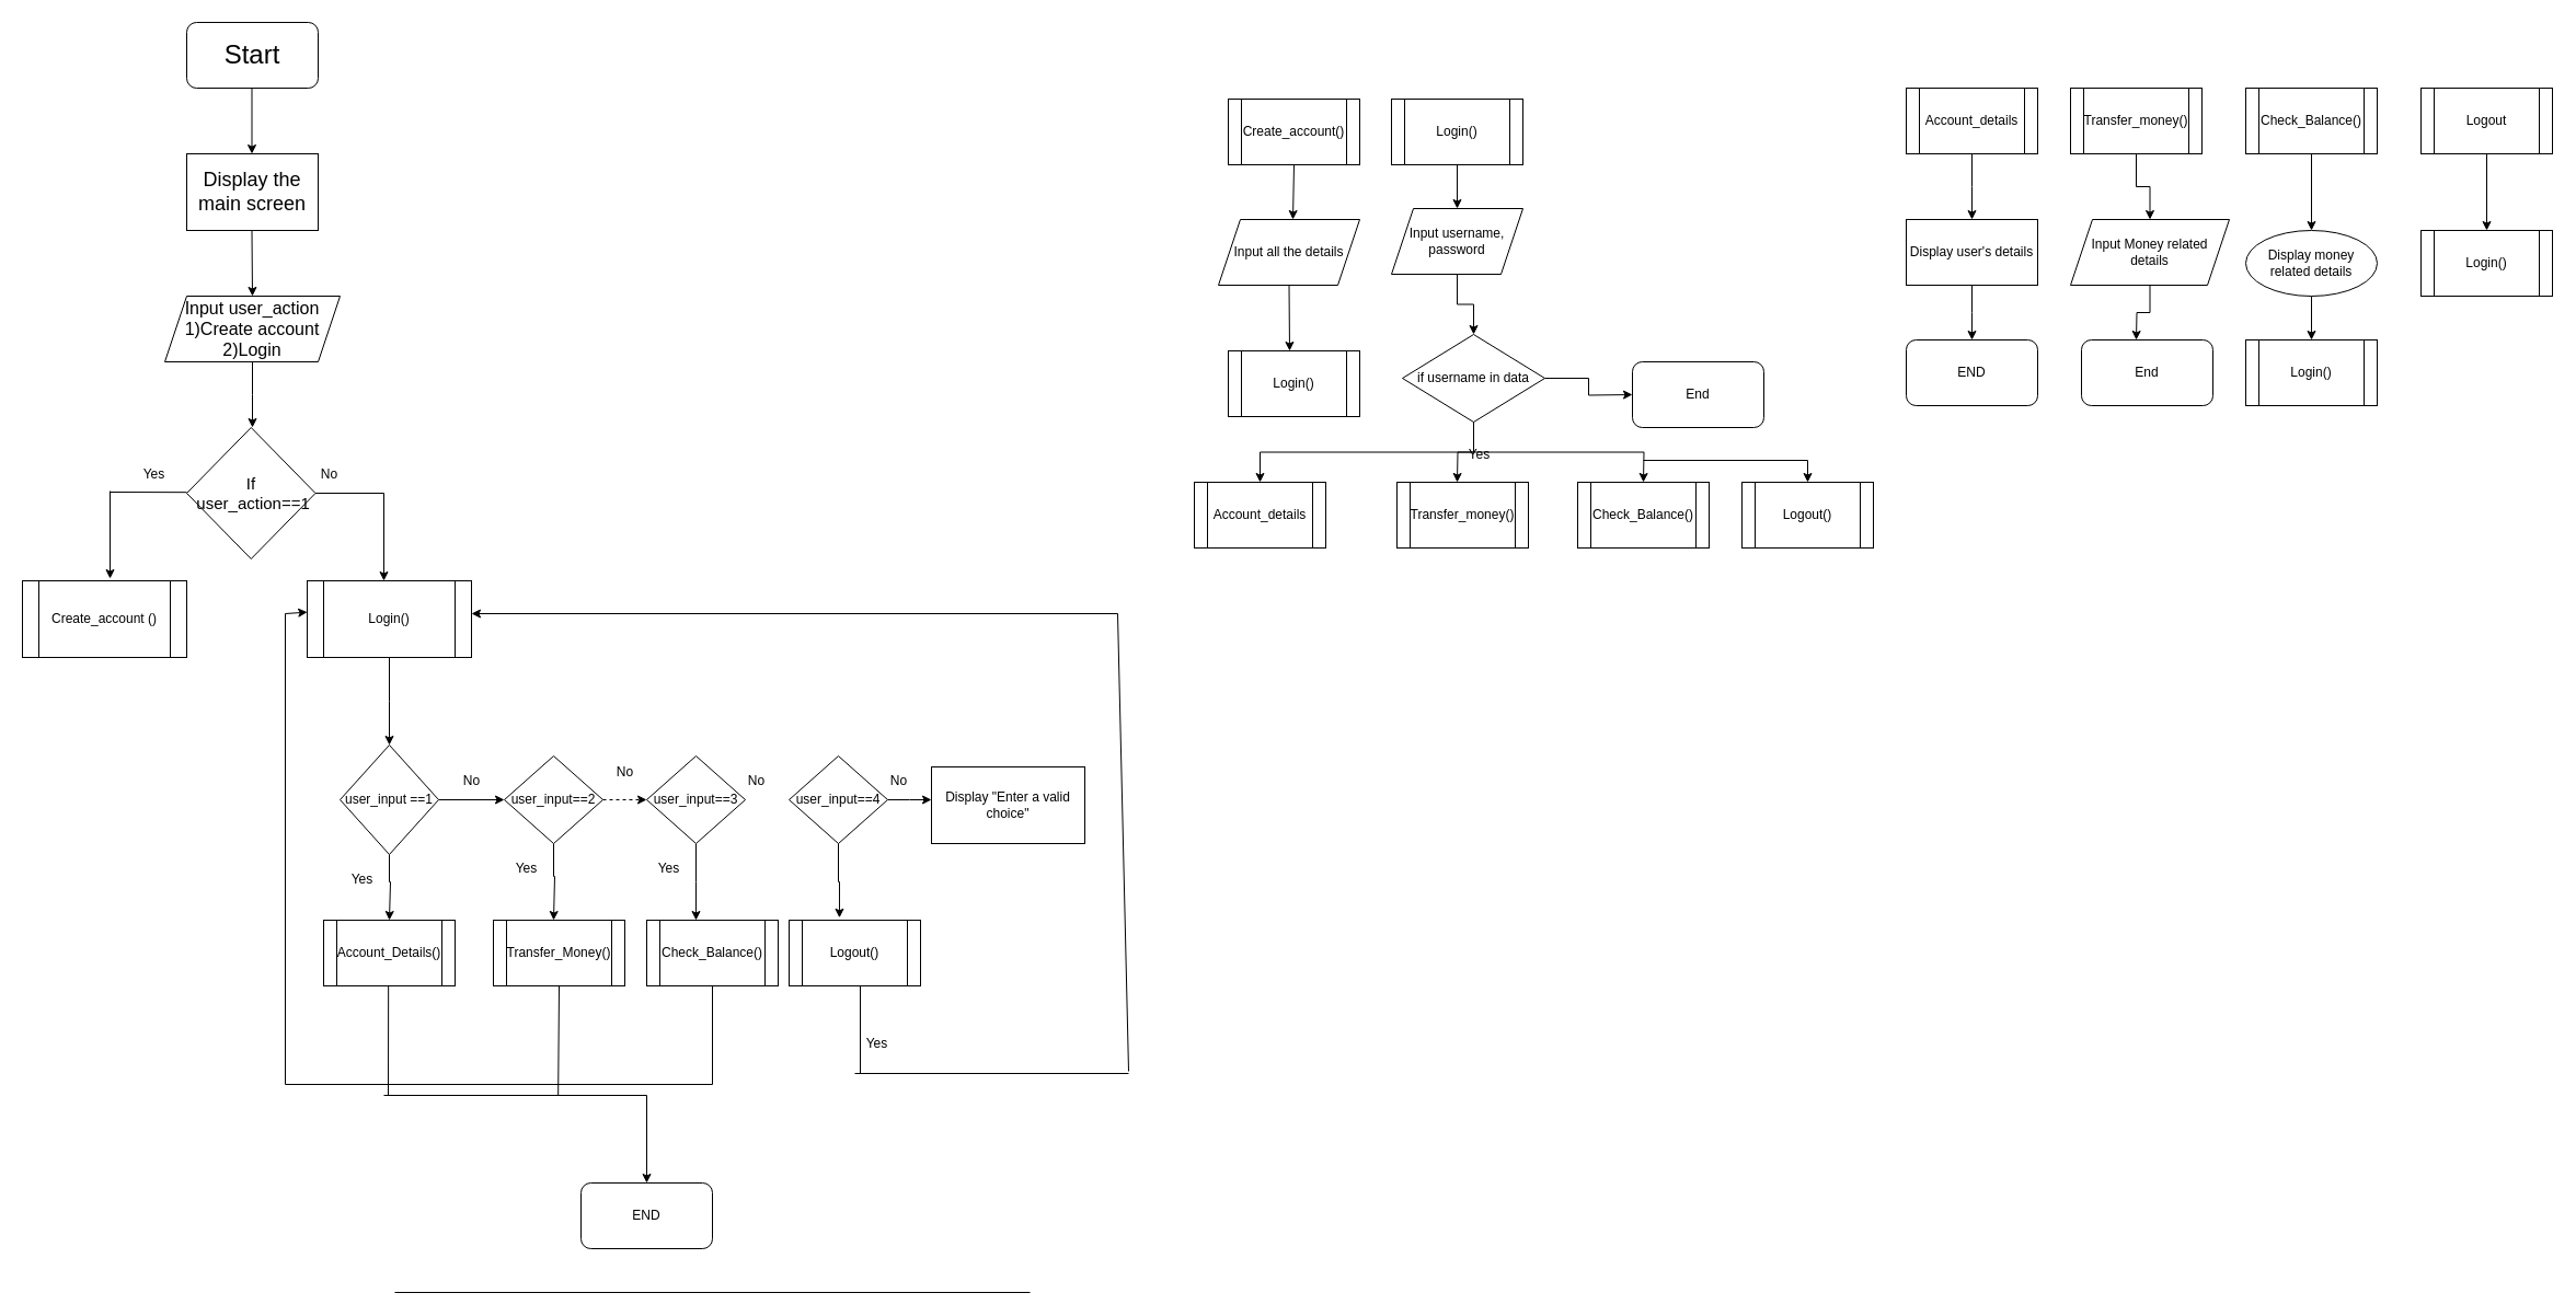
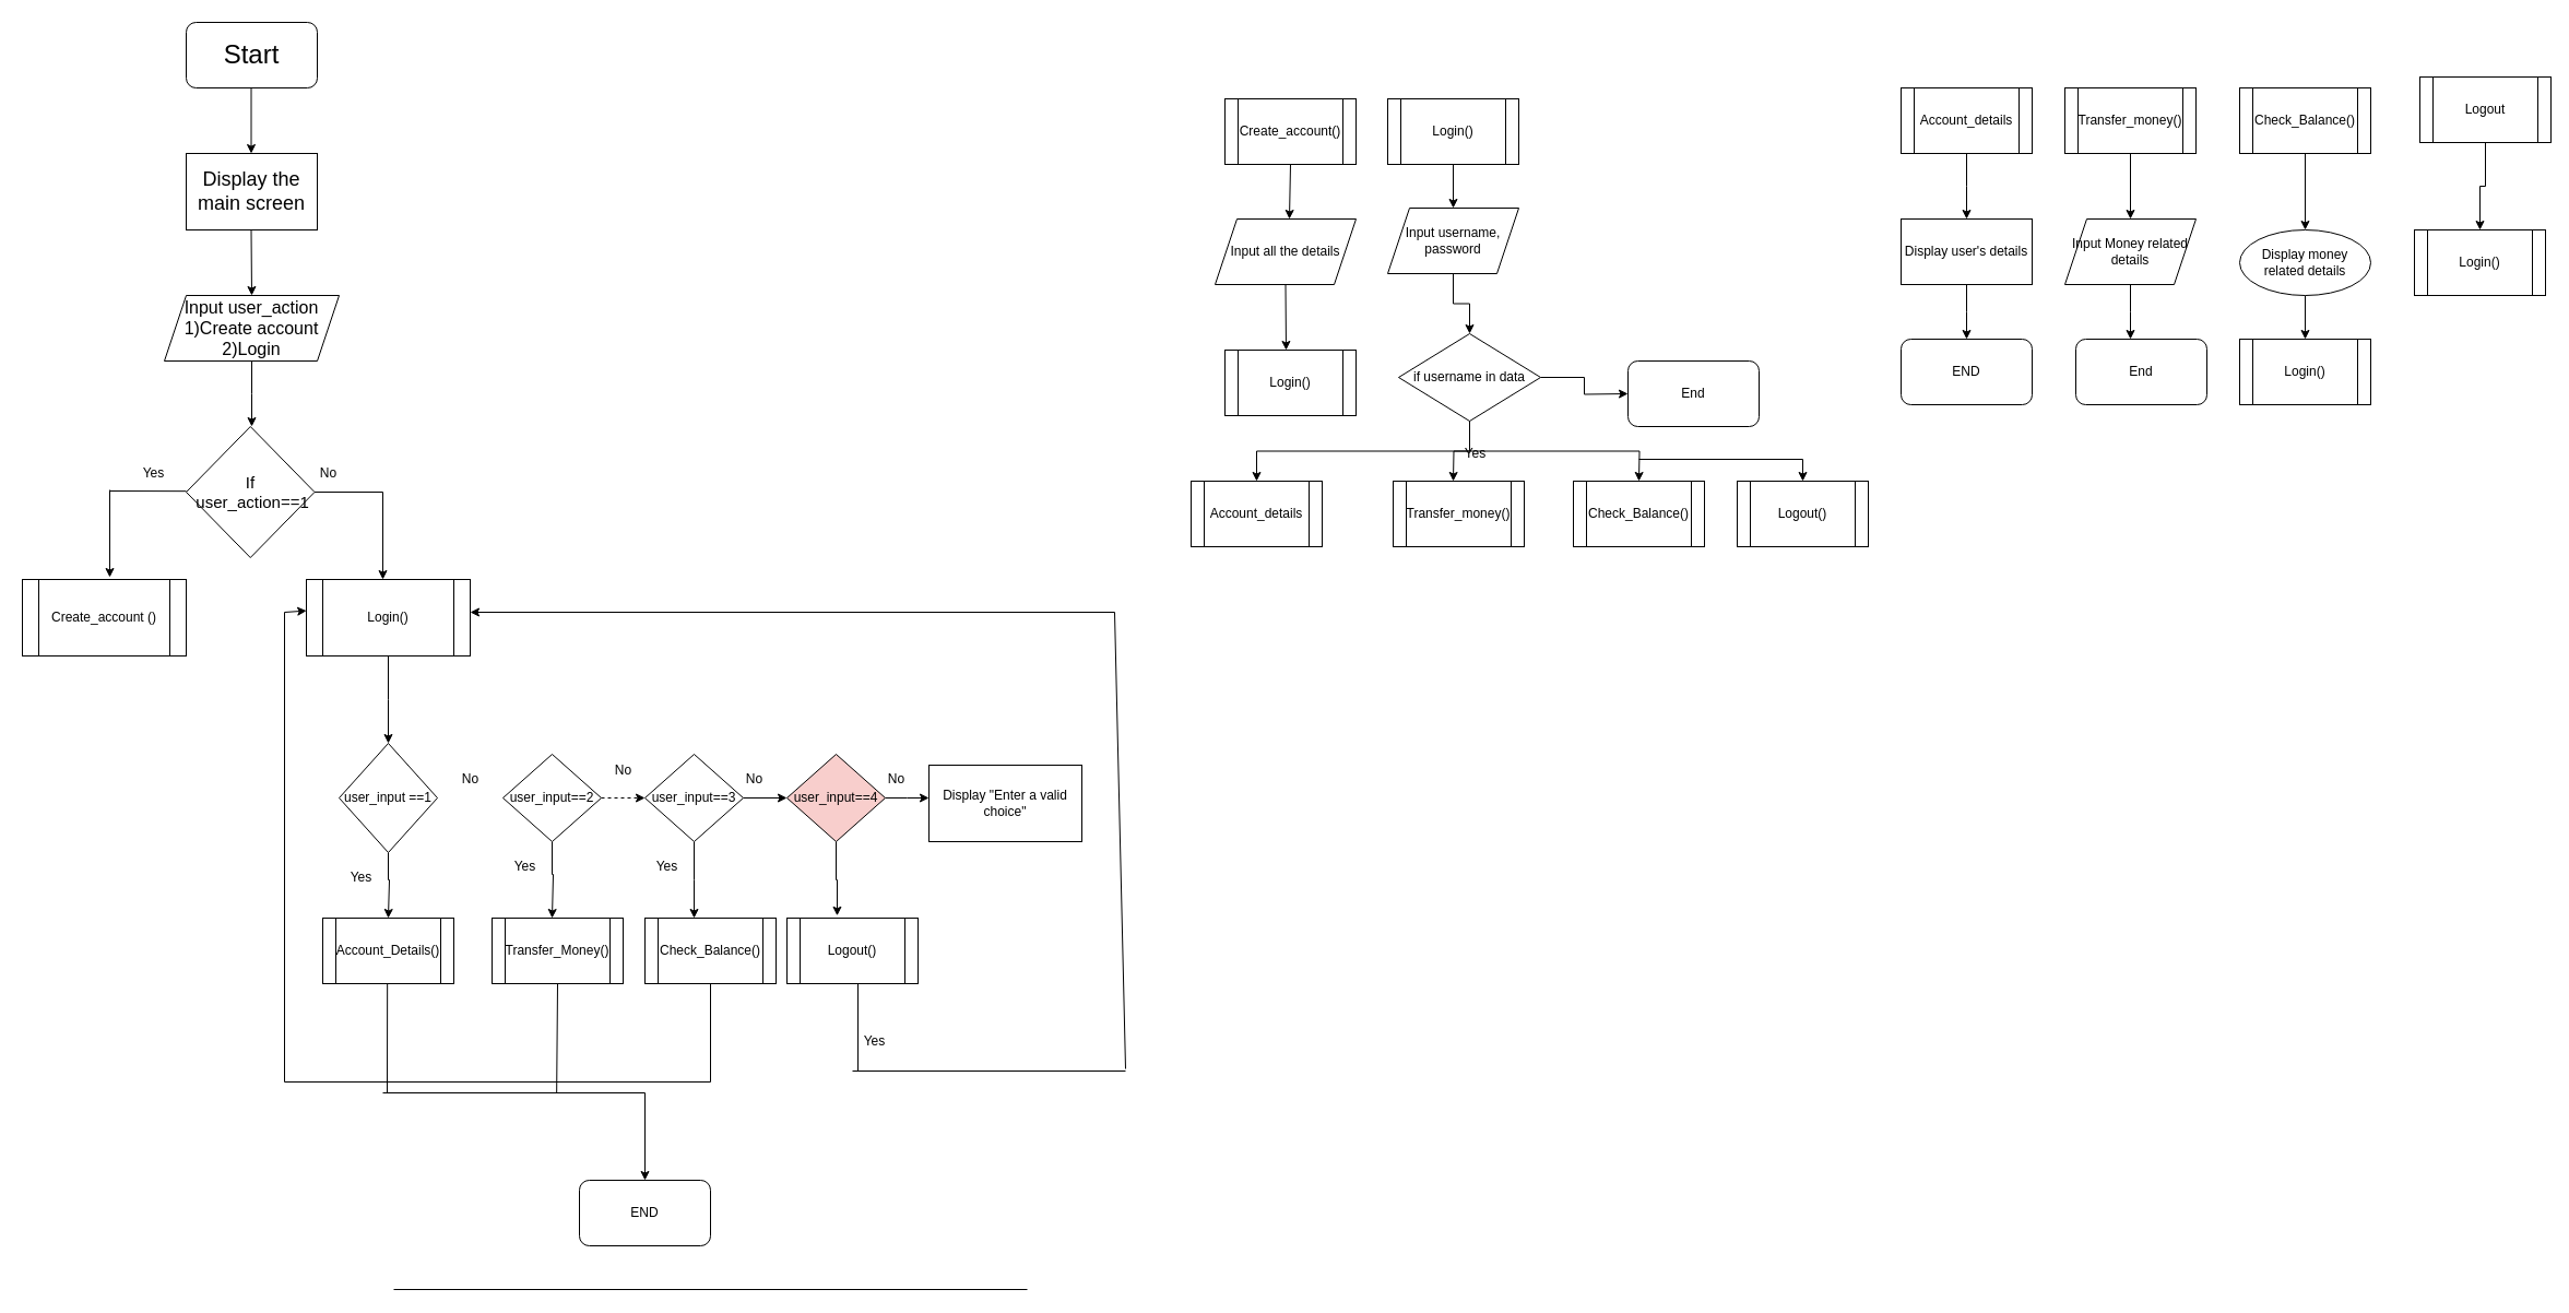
- <mxCell id="95" value="Logout" style="shape=process;whiteSpace=wrap;html=1;backgroundOutline=1;" vertex="1" parent="1"><mxGeometry x="2210" y="80" width="120" height="60" as="geometry" /></mxCell>
+ <mxCell id="95" value="Logout" style="shape=process;whiteSpace=wrap;html=1;backgroundOutline=1;" vertex="1" parent="1"><mxGeometry x="2215" y="70" width="120" height="60" as="geometry" /></mxCell>
- <mxCell id="86" value="Input Money related details" style="shape=parallelogram;perimeter=parallelogramPerimeter;whiteSpace=wrap;html=1;fixedSize=1;" vertex="1" parent="1"><mxGeometry x="1890" y="200" width="145" height="60" as="geometry" /></mxCell>
+ <mxCell id="86" value="Input Money related details" style="shape=parallelogram;perimeter=parallelogramPerimeter;whiteSpace=wrap;html=1;fixedSize=1;" vertex="1" parent="1"><mxGeometry x="1890" y="200" width="120" height="60" as="geometry" /></mxCell>
- <mxCell id="20" style="edgeStyle=orthogonalEdgeStyle;rounded=0;orthogonalLoop=1;jettySize=auto;html=1;exitX=1;exitY=0.5;exitDx=0;exitDy=0;" parent="1" source="21" target="24" edge="1"><mxGeometry relative="1" as="geometry"><mxPoint x="460" y="730" as="targetPoint" /></mxGeometry></mxCell>
+ <mxCell id="25" style="edgeStyle=orthogonalEdgeStyle;rounded=0;orthogonalLoop=1;jettySize=auto;html=1;exitX=1;exitY=0.5;exitDx=0;exitDy=0;" parent="1" source="27" target="29" edge="1"><mxGeometry relative="1" as="geometry"><mxPoint x="720" y="730" as="targetPoint" /></mxGeometry></mxCell>
- <mxCell id="29" value="user_input==4" style="rhombus;whiteSpace=wrap;html=1;" parent="1" vertex="1"><mxGeometry x="720" y="690" width="90" height="80" as="geometry" /></mxCell>
+ <mxCell id="29" value="user_input==4" style="rhombus;whiteSpace=wrap;html=1;fillColor=#f8cecc;" parent="1" vertex="1"><mxGeometry x="720" y="690" width="90" height="80" as="geometry" /></mxCell>
